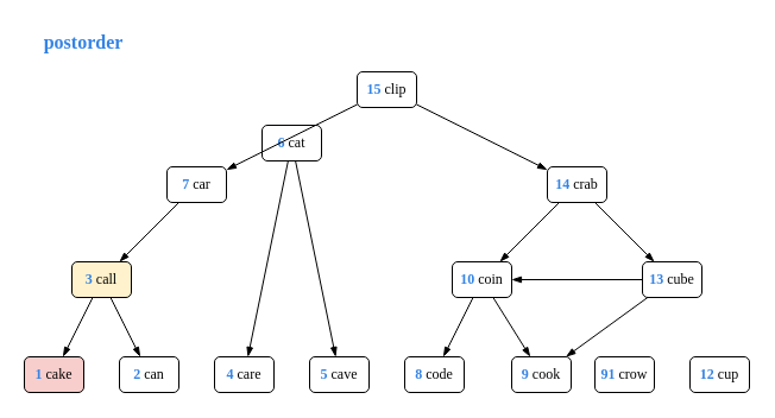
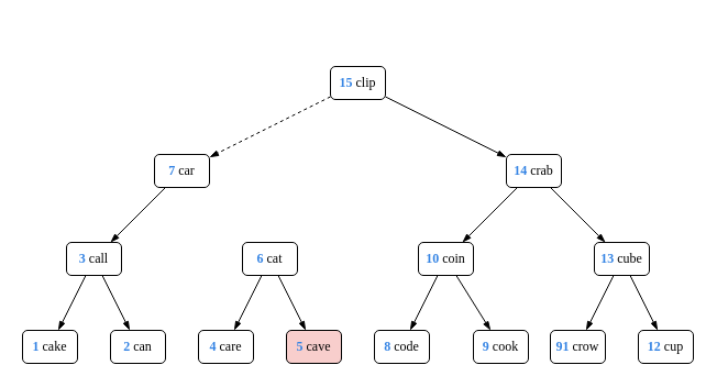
- <mxCell id="31" value="&lt;font size=&quot;1&quot; data-font-src=&quot;https://fonts.googleapis.com/css?family=Ubuntu+mono&quot; face=&quot;Ubuntu mono&quot;&gt;&lt;b style=&quot;font-size: 16px;&quot;&gt;postorder&lt;/b&gt;&lt;/font&gt;" style="text;html=1;strokeColor=none;fillColor=none;align=center;verticalAlign=middle;whiteSpace=wrap;rounded=0;fontColor=#3584e4;" parent="1" vertex="1"><mxGeometry x="20" y="20" width="100" height="30" as="geometry" /></mxCell>
- <mxCell id="18" value="" style="endArrow=blockThin;html=1;fontFamily=Alegreya;fontSource=https%3A%2F%2Ffonts.googleapis.com%2Fcss%3Ffamily%3DAlegreya;endFill=1;" parent="2" source="3" target="4" edge="1"><mxGeometry width="50" height="50" relative="1" as="geometry"><mxPoint x="100" y="110" as="sourcePoint" /><mxPoint x="150" y="60" as="targetPoint" /></mxGeometry></mxCell>
+ <mxCell id="18" value="" style="endArrow=blockThin;html=1;fontFamily=Alegreya;fontSource=https%3A%2F%2Ffonts.googleapis.com%2Fcss%3Ffamily%3DAlegreya;endFill=1;dashed=1;" parent="2" source="3" target="4" edge="1"><mxGeometry width="50" height="50" relative="1" as="geometry"><mxPoint x="100" y="110" as="sourcePoint" /><mxPoint x="150" y="60" as="targetPoint" /></mxGeometry></mxCell>
- <mxCell id="7" value="&lt;font color=&quot;#3584e4&quot; face=&quot;Ubuntu mono&quot;&gt;&lt;b style=&quot;&quot;&gt;6&lt;/b&gt;&lt;/font&gt; cat" style="rounded=1;html=1;fontFamily=Alegreya;fontSource=https%3A%2F%2Ffonts.googleapis.com%2Fcss%3Ffamily%3DAlegreya;whiteSpace=wrap;" parent="2" vertex="1"><mxGeometry x="200" y="45" width="50" height="30" as="geometry" /></mxCell>
+ <mxCell id="7" value="&lt;font color=&quot;#3584e4&quot; face=&quot;Ubuntu mono&quot;&gt;&lt;b style=&quot;&quot;&gt;6&lt;/b&gt;&lt;/font&gt; cat" style="rounded=1;html=1;fontFamily=Alegreya;fontSource=https%3A%2F%2Ffonts.googleapis.com%2Fcss%3Ffamily%3DAlegreya;whiteSpace=wrap;" parent="2" vertex="1"><mxGeometry x="200" y="160" width="50" height="30" as="geometry" /></mxCell>
- <mxCell id="6" value="&lt;font color=&quot;#3584e4&quot; face=&quot;Ubuntu mono&quot;&gt;&lt;b style=&quot;&quot;&gt;3&lt;/b&gt;&lt;/font&gt; call" style="rounded=1;html=1;fontFamily=Alegreya;fontSource=https%3A%2F%2Ffonts.googleapis.com%2Fcss%3Ffamily%3DAlegreya;whiteSpace=wrap;fillColor=#fff2cc;" parent="2" vertex="1"><mxGeometry x="40" y="160" width="50" height="30" as="geometry" /></mxCell>
+ <mxCell id="6" value="&lt;font color=&quot;#3584e4&quot; face=&quot;Ubuntu mono&quot;&gt;&lt;b style=&quot;&quot;&gt;3&lt;/b&gt;&lt;/font&gt; call" style="rounded=1;html=1;fontFamily=Alegreya;fontSource=https%3A%2F%2Ffonts.googleapis.com%2Fcss%3Ffamily%3DAlegreya;whiteSpace=wrap;" parent="2" vertex="1"><mxGeometry x="40" y="160" width="50" height="30" as="geometry" /></mxCell>
- <mxCell id="30" value="" style="endArrow=blockThin;html=1;fontFamily=Alegreya;fontSource=https%3A%2F%2Ffonts.googleapis.com%2Fcss%3Ffamily%3DAlegreya;endFill=1;" parent="2" source="13" target="12" edge="1"><mxGeometry width="50" height="50" relative="1" as="geometry"><mxPoint x="640" y="210" as="sourcePoint" /><mxPoint x="550" y="265.385" as="targetPoint" /></mxGeometry></mxCell>
+ <mxCell id="30" value="" style="endArrow=blockThin;html=1;fontFamily=Alegreya;fontSource=https%3A%2F%2Ffonts.googleapis.com%2Fcss%3Ffamily%3DAlegreya;endFill=1;" parent="2" source="13" target="17" edge="1"><mxGeometry width="50" height="50" relative="1" as="geometry"><mxPoint x="640" y="210" as="sourcePoint" /><mxPoint x="550" y="265.385" as="targetPoint" /></mxGeometry></mxCell>
- <mxCell id="29" value="" style="endArrow=blockThin;html=1;fontFamily=Alegreya;fontSource=https%3A%2F%2Ffonts.googleapis.com%2Fcss%3Ffamily%3DAlegreya;endFill=1;" parent="2" source="13" target="15" edge="1"><mxGeometry width="50" height="50" relative="1" as="geometry"><mxPoint x="530" y="210" as="sourcePoint" /><mxPoint x="440" y="265.385" as="targetPoint" /></mxGeometry></mxCell>
+ <mxCell id="29" value="" style="endArrow=blockThin;html=1;fontFamily=Alegreya;fontSource=https%3A%2F%2Ffonts.googleapis.com%2Fcss%3Ffamily%3DAlegreya;endFill=1;" parent="2" source="13" target="16" edge="1"><mxGeometry width="50" height="50" relative="1" as="geometry"><mxPoint x="530" y="210" as="sourcePoint" /><mxPoint x="440" y="265.385" as="targetPoint" /></mxGeometry></mxCell>
- <mxCell id="8" value="&lt;font color=&quot;#3584e4&quot; face=&quot;Ubuntu mono&quot;&gt;&lt;b style=&quot;&quot;&gt;1&lt;/b&gt;&lt;/font&gt; cake" style="rounded=1;html=1;fontFamily=Alegreya;fontSource=https%3A%2F%2Ffonts.googleapis.com%2Fcss%3Ffamily%3DAlegreya;whiteSpace=wrap;fillColor=#f8cecc;" parent="2" vertex="1"><mxGeometry y="240" width="50" height="30" as="geometry" /></mxCell>
+ <mxCell id="8" value="&lt;font color=&quot;#3584e4&quot; face=&quot;Ubuntu mono&quot;&gt;&lt;b style=&quot;&quot;&gt;1&lt;/b&gt;&lt;/font&gt; cake" style="rounded=1;html=1;fontFamily=Alegreya;fontSource=https%3A%2F%2Ffonts.googleapis.com%2Fcss%3Ffamily%3DAlegreya;whiteSpace=wrap;" parent="2" vertex="1"><mxGeometry y="240" width="50" height="30" as="geometry" /></mxCell>
- <mxCell id="11" value="&lt;font color=&quot;#3584e4&quot; face=&quot;Ubuntu mono&quot;&gt;&lt;b style=&quot;&quot;&gt;5&lt;/b&gt;&lt;/font&gt; cave" style="rounded=1;html=1;fontFamily=Alegreya;fontSource=https%3A%2F%2Ffonts.googleapis.com%2Fcss%3Ffamily%3DAlegreya;whiteSpace=wrap;" parent="2" vertex="1"><mxGeometry x="240" y="240" width="50" height="30" as="geometry" /></mxCell>
+ <mxCell id="11" value="&lt;font color=&quot;#3584e4&quot; face=&quot;Ubuntu mono&quot;&gt;&lt;b style=&quot;&quot;&gt;5&lt;/b&gt;&lt;/font&gt; cave" style="rounded=1;html=1;fontFamily=Alegreya;fontSource=https%3A%2F%2Ffonts.googleapis.com%2Fcss%3Ffamily%3DAlegreya;whiteSpace=wrap;fillColor=#f8cecc;" parent="2" vertex="1"><mxGeometry x="240" y="240" width="50" height="30" as="geometry" /></mxCell>
